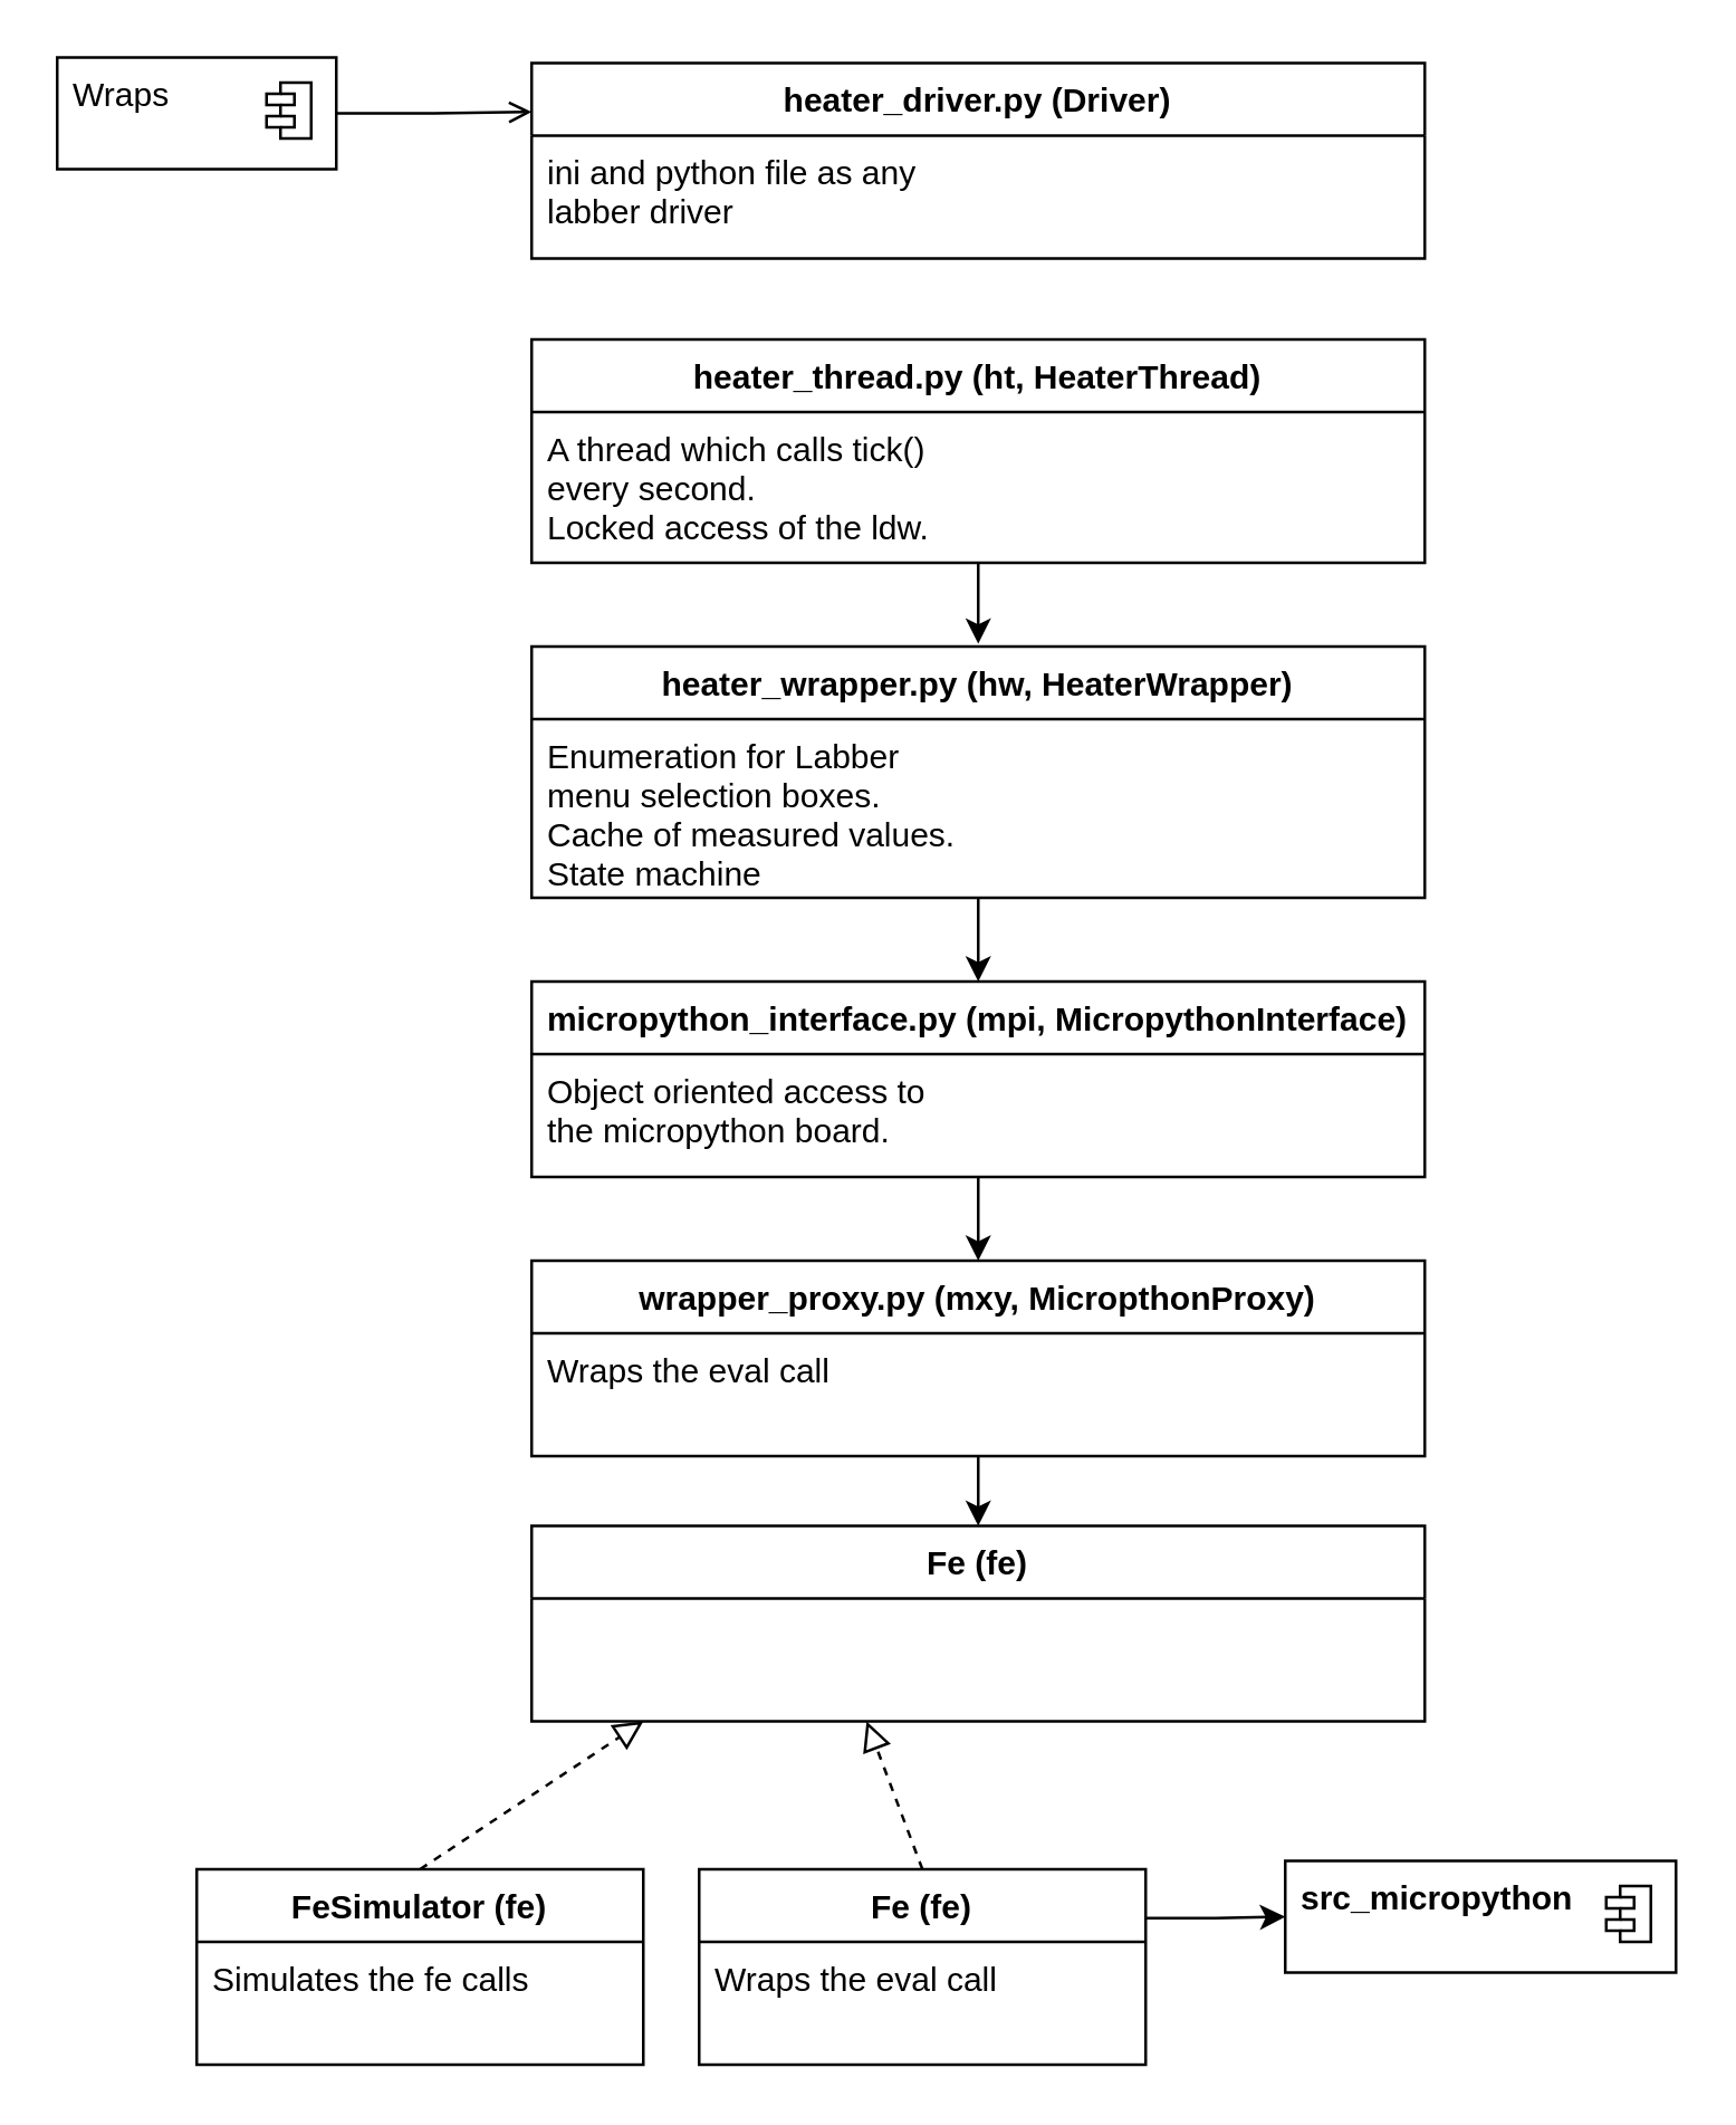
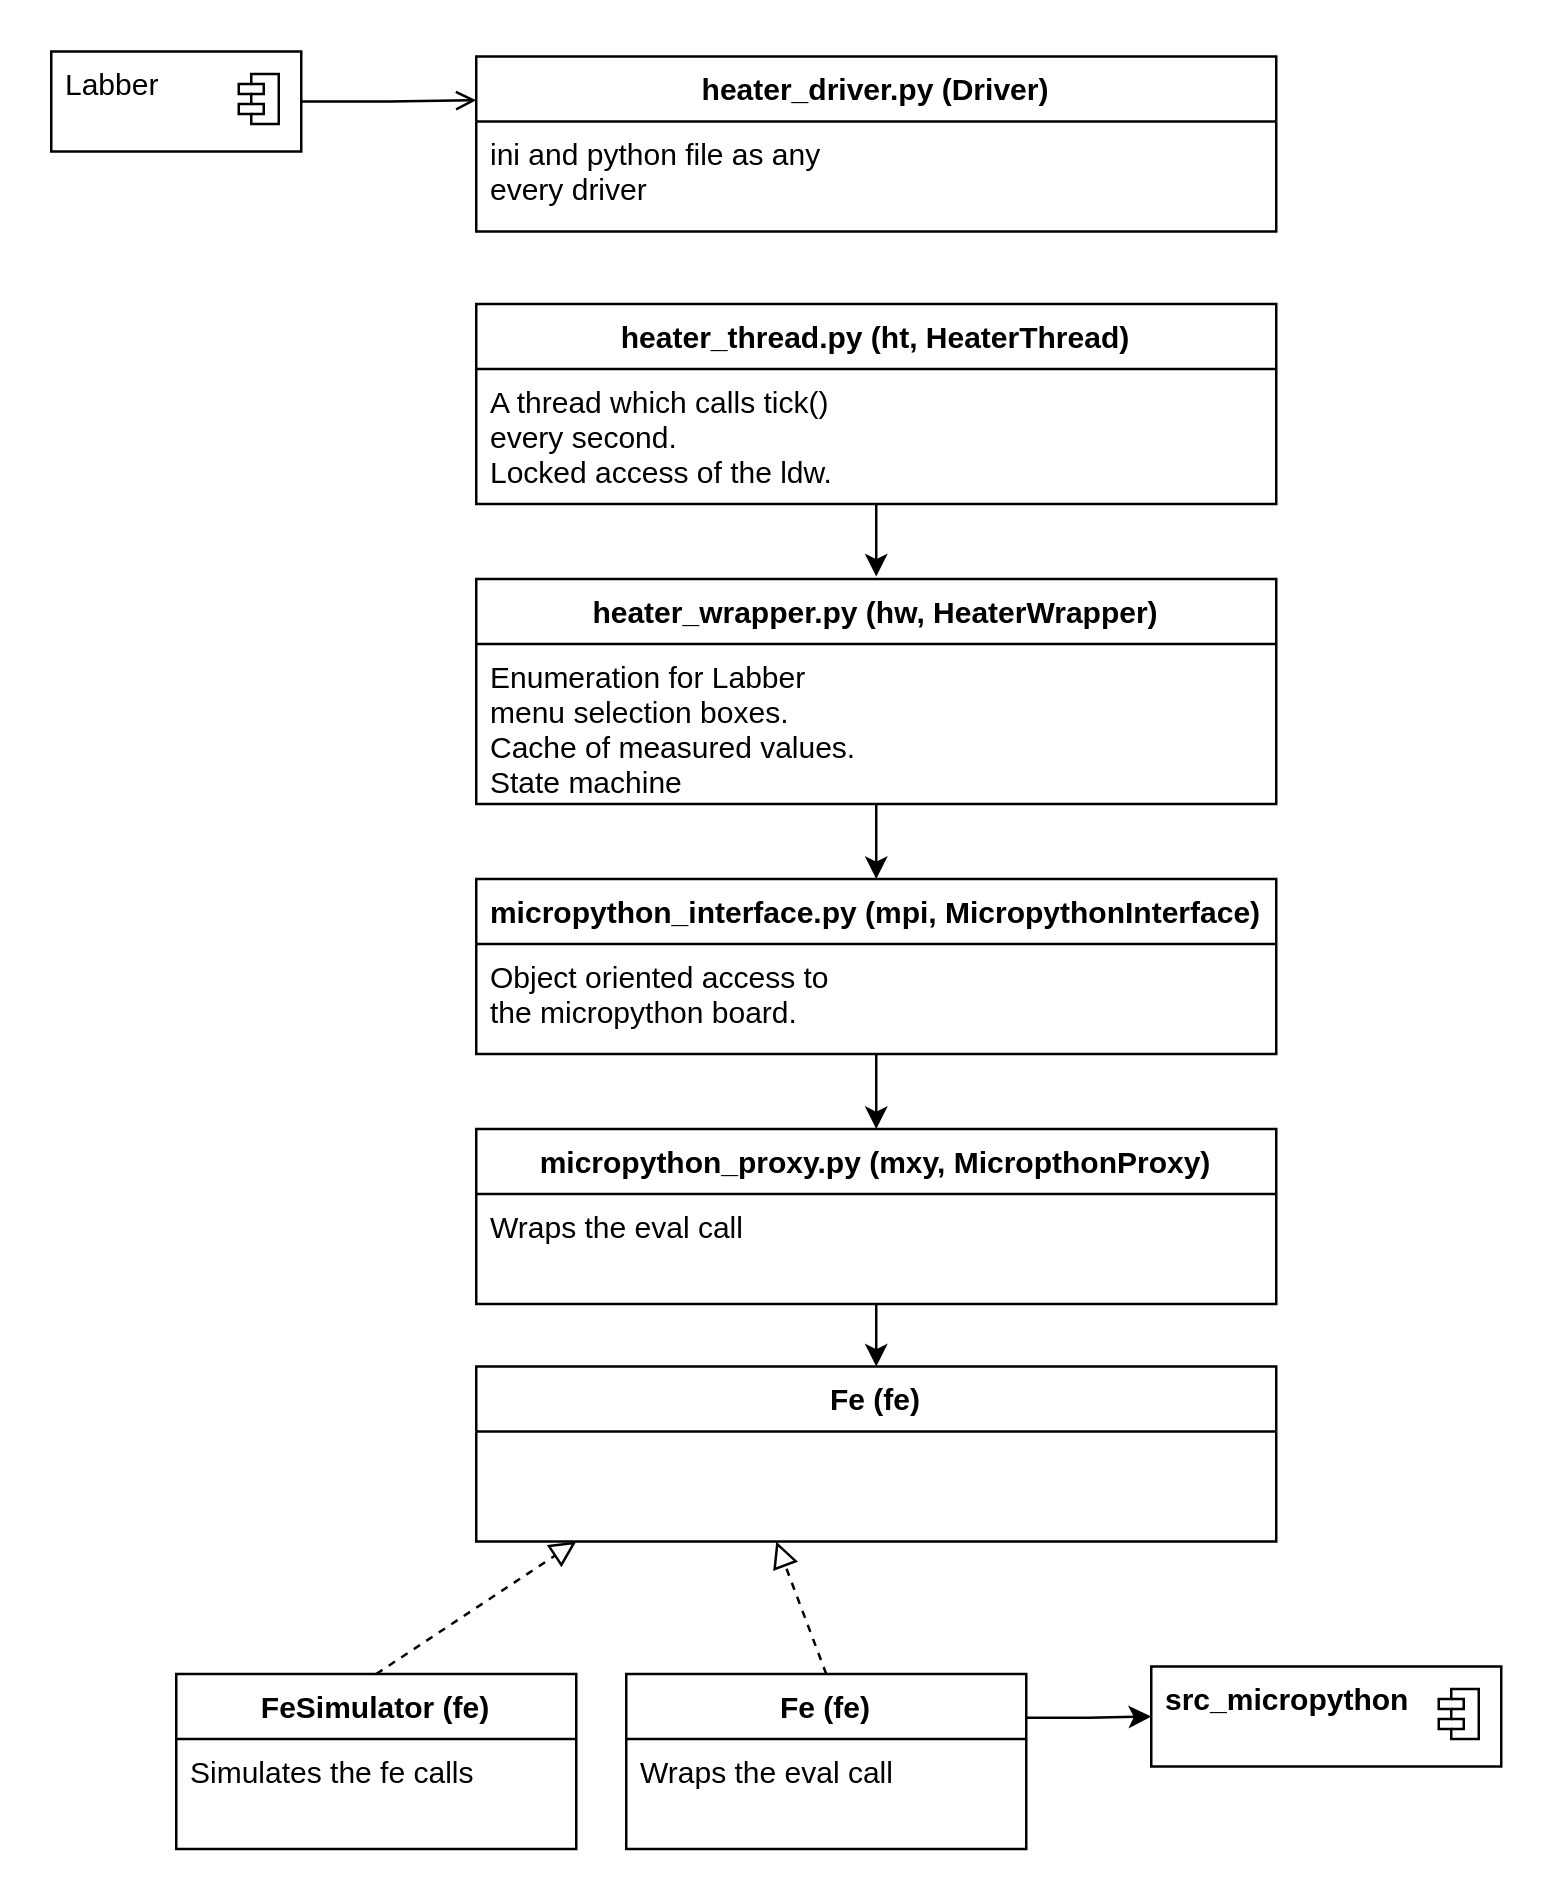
- <mxCell id="15" value="Wraps" style="html=1;align=left;spacingLeft=4;verticalAlign=top;strokeColor=none;fillColor=none;" parent="14" vertex="1"><mxGeometry width="100" height="40" as="geometry" /></mxCell>
+ <mxCell id="15" value="Labber" style="html=1;align=left;spacingLeft=4;verticalAlign=top;strokeColor=none;fillColor=none;" parent="14" vertex="1"><mxGeometry width="100" height="40" as="geometry" /></mxCell>
- <mxCell id="9" value="ini and python file as any&#10;labber driver" style="text;strokeColor=none;fillColor=none;align=left;verticalAlign=top;spacingLeft=4;spacingRight=4;overflow=hidden;rotatable=0;points=[[0,0.5],[1,0.5]];portConstraint=eastwest;" parent="8" vertex="1"><mxGeometry y="26" width="320" height="44" as="geometry" /></mxCell>
+ <mxCell id="9" value="ini and python file as any&#10;every driver" style="text;strokeColor=none;fillColor=none;align=left;verticalAlign=top;spacingLeft=4;spacingRight=4;overflow=hidden;rotatable=0;points=[[0,0.5],[1,0.5]];portConstraint=eastwest;" parent="8" vertex="1"><mxGeometry y="26" width="320" height="44" as="geometry" /></mxCell>
- <mxCell id="22" value="wrapper_proxy.py (mxy, MicropthonProxy)" style="swimlane;fontStyle=1;align=center;verticalAlign=top;childLayout=stackLayout;horizontal=1;startSize=26;horizontalStack=0;resizeParent=1;resizeParentMax=0;resizeLast=0;collapsible=1;marginBottom=0;" parent="1" vertex="1"><mxGeometry x="190" y="451" width="320" height="70" as="geometry" /></mxCell>
+ <mxCell id="22" value="micropython_proxy.py (mxy, MicropthonProxy)" style="swimlane;fontStyle=1;align=center;verticalAlign=top;childLayout=stackLayout;horizontal=1;startSize=26;horizontalStack=0;resizeParent=1;resizeParentMax=0;resizeLast=0;collapsible=1;marginBottom=0;" parent="1" vertex="1"><mxGeometry x="190" y="451" width="320" height="70" as="geometry" /></mxCell>
